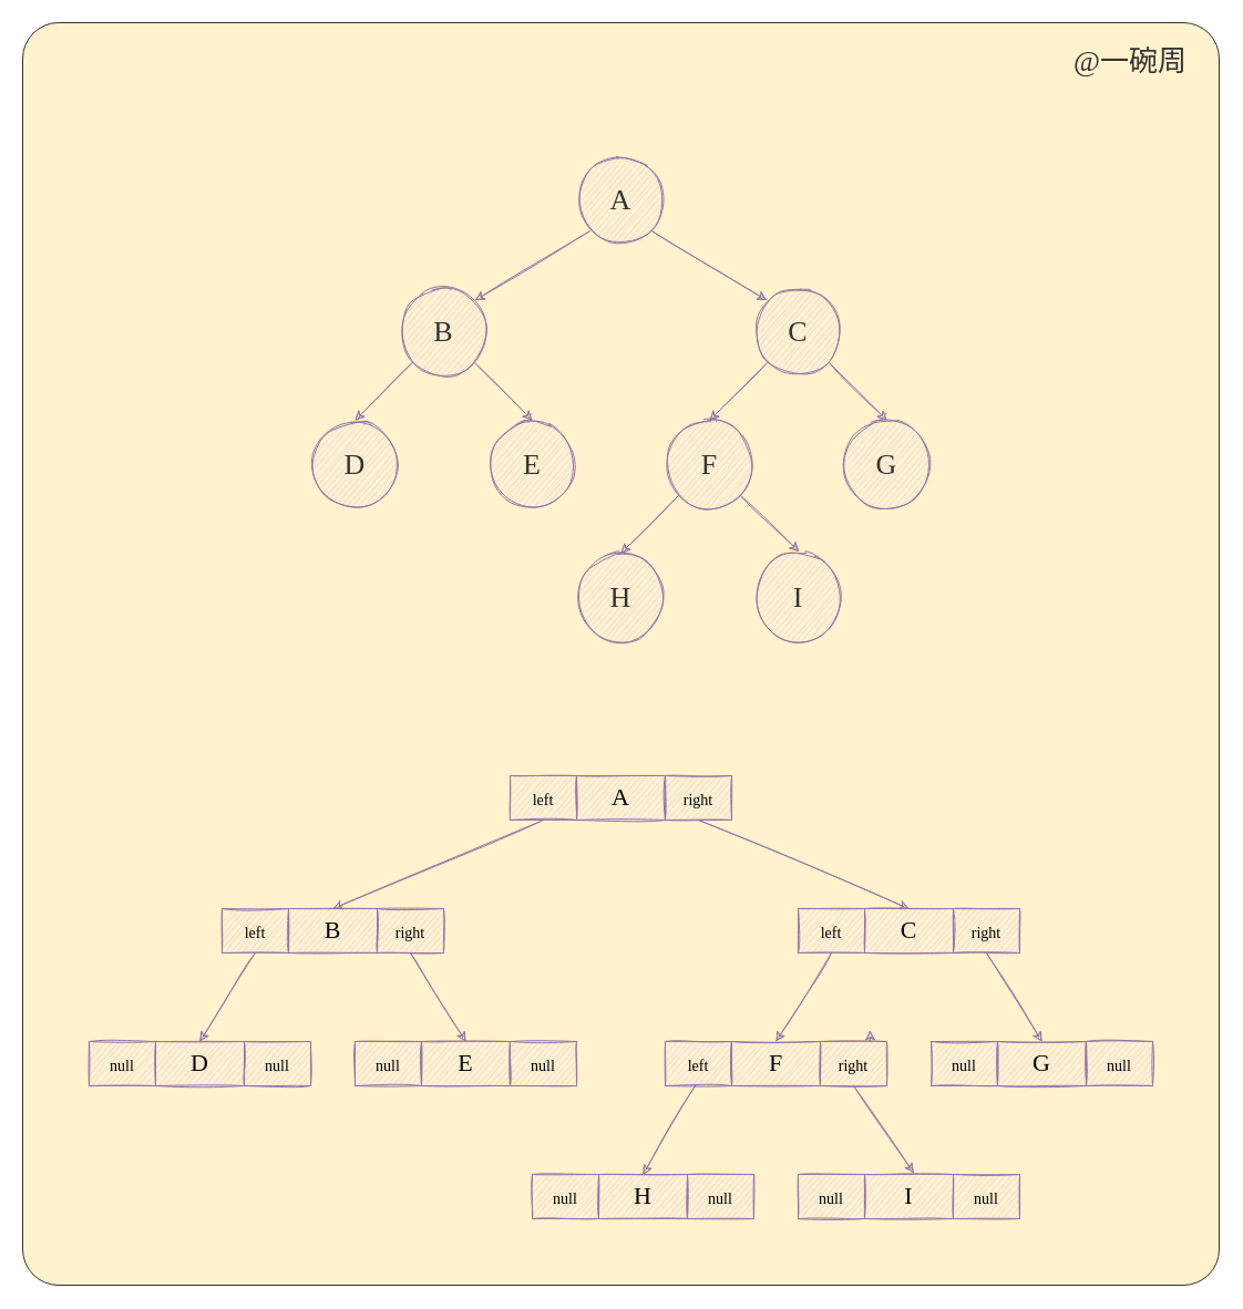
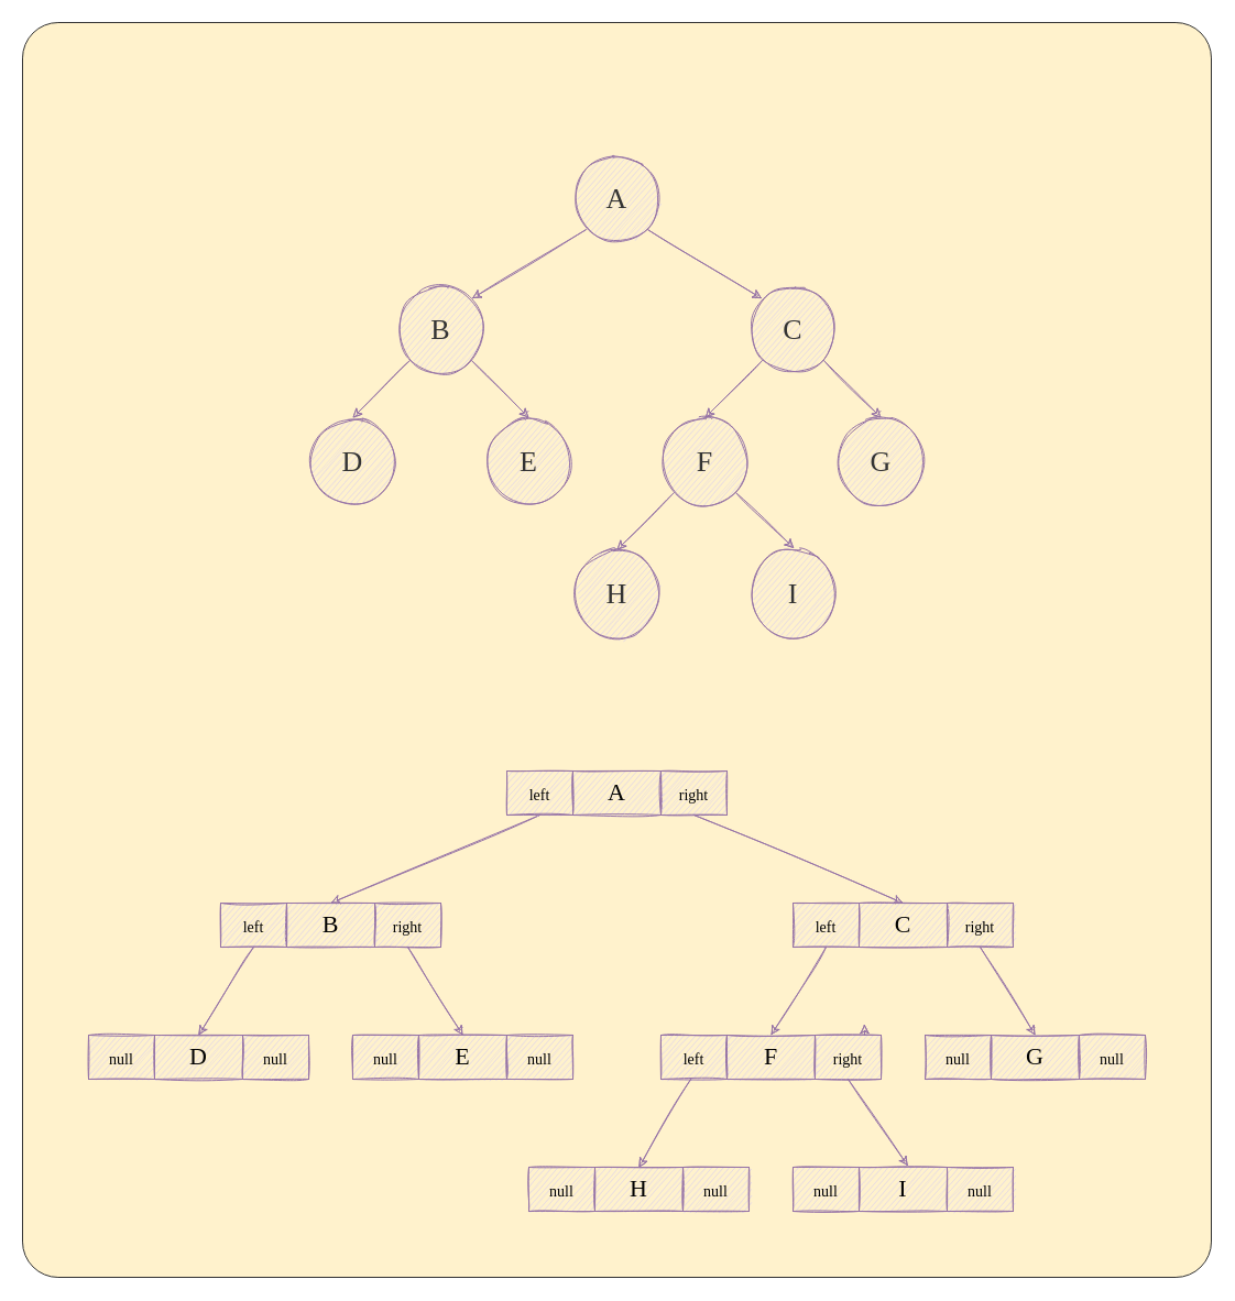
- <mxCell id="19" value="@一碗周" style="text;html=1;strokeColor=none;fillColor=none;align=center;verticalAlign=middle;whiteSpace=wrap;rounded=0;sketch=1;fillStyle=auto;fontFamily=Comic Sans MS;fontSize=26;fontColor=#333333;" vertex="1" parent="1"><mxGeometry x="960" y="40" width="120" height="30" as="geometry" /></mxCell>
